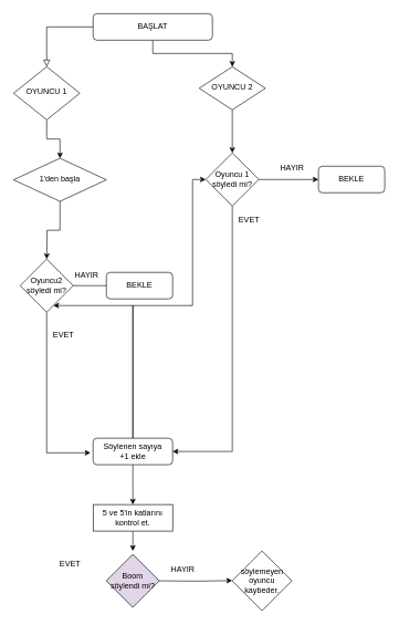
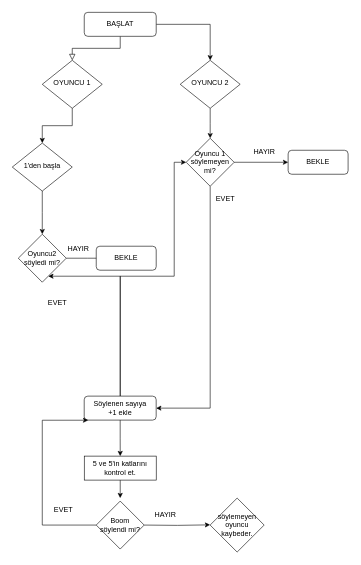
- <mxCell id="4" value="BAŞLAT" style="rounded=1;whiteSpace=wrap;html=1;fontSize=12;glass=0;strokeWidth=1;shadow=0;" parent="1" vertex="1"><mxGeometry x="140" y="20" width="180" height="40" as="geometry" /></mxCell>
+ <mxCell id="4" value="BAŞLAT" style="rounded=1;whiteSpace=wrap;html=1;fontSize=12;glass=0;strokeWidth=1;shadow=0;" parent="1" vertex="1"><mxGeometry x="140" y="20" width="120" height="40" as="geometry" /></mxCell>
- <mxCell id="10" value="OYUNCU 2" style="rhombus;whiteSpace=wrap;html=1;shadow=0;fontFamily=Helvetica;fontSize=12;align=center;strokeWidth=1;spacing=6;spacingTop=-4;" vertex="1" parent="1"><mxGeometry x="300" y="100" width="100" height="65" as="geometry" /></mxCell>
+ <mxCell id="10" value="OYUNCU 2" style="rhombus;whiteSpace=wrap;html=1;shadow=0;fontFamily=Helvetica;fontSize=12;align=center;strokeWidth=1;spacing=6;spacingTop=-4;" vertex="1" parent="1"><mxGeometry x="300" y="100" width="100" height="80" as="geometry" /></mxCell>
- <mxCell id="6" value="OYUNCU 1" style="rhombus;whiteSpace=wrap;html=1;shadow=0;fontFamily=Helvetica;fontSize=12;align=center;strokeWidth=1;spacing=6;spacingTop=-4;" parent="1" vertex="1"><mxGeometry x="20" y="100" width="100" height="80" as="geometry" /></mxCell>
+ <mxCell id="6" value="OYUNCU 1" style="rhombus;whiteSpace=wrap;html=1;shadow=0;fontFamily=Helvetica;fontSize=12;align=center;strokeWidth=1;spacing=6;spacingTop=-4;" parent="1" vertex="1"><mxGeometry x="70" y="100" width="100" height="80" as="geometry" /></mxCell>
- <mxCell id="16" value="Oyuncu 1&lt;div&gt;söyledi mi?&lt;/div&gt;" style="rhombus;whiteSpace=wrap;html=1;" vertex="1" parent="1"><mxGeometry x="310" y="230" width="80" height="80" as="geometry" /></mxCell>
+ <mxCell id="16" value="Oyuncu 1&lt;div&gt;söylemeyen mi?&lt;/div&gt;" style="rhombus;whiteSpace=wrap;html=1;" vertex="1" parent="1"><mxGeometry x="310" y="230" width="80" height="80" as="geometry" /></mxCell>
- <mxCell id="8" value="1'den başla" style="rhombus;whiteSpace=wrap;html=1;shadow=0;fontFamily=Helvetica;fontSize=12;align=center;strokeWidth=1;spacing=6;spacingTop=-4;" parent="1" vertex="1"><mxGeometry x="20" y="238" width="140" height="65" as="geometry" /></mxCell>
+ <mxCell id="8" value="1'den başla" style="rhombus;whiteSpace=wrap;html=1;shadow=0;fontFamily=Helvetica;fontSize=12;align=center;strokeWidth=1;spacing=6;spacingTop=-4;" parent="1" vertex="1"><mxGeometry x="20" y="238" width="100" height="80" as="geometry" /></mxCell>
- <mxCell id="26" style="edgeStyle=orthogonalEdgeStyle;rounded=0;orthogonalLoop=1;jettySize=auto;html=1;entryX=-0.032;entryY=0.55;entryDx=0;entryDy=0;entryPerimeter=0;" edge="1" parent="1" source="27" target="23"><mxGeometry relative="1" as="geometry"><mxPoint x="70" y="680" as="targetPoint" /><Array as="points"><mxPoint x="70" y="682" /></Array></mxGeometry></mxCell>
+ <mxCell id="33" style="edgeStyle=orthogonalEdgeStyle;rounded=0;orthogonalLoop=1;jettySize=auto;html=1;entryX=0.055;entryY=1.004;entryDx=0;entryDy=0;entryPerimeter=0;" edge="1" parent="1" source="34" target="23"><mxGeometry relative="1" as="geometry"><mxPoint x="70" y="700" as="targetPoint" /><Array as="points"><mxPoint x="70" y="875" /><mxPoint x="70" y="700" /></Array></mxGeometry></mxCell>
- <mxCell id="34" value="Boom söylendi mi?" style="rhombus;whiteSpace=wrap;html=1;fillColor=#e1d5e7;" vertex="1" parent="1"><mxGeometry x="159.94" y="835" width="80" height="80" as="geometry" /></mxCell>
+ <mxCell id="34" value="Boom söylendi mi?" style="rhombus;whiteSpace=wrap;html=1;" vertex="1" parent="1"><mxGeometry x="159.94" y="835" width="80" height="80" as="geometry" /></mxCell>
